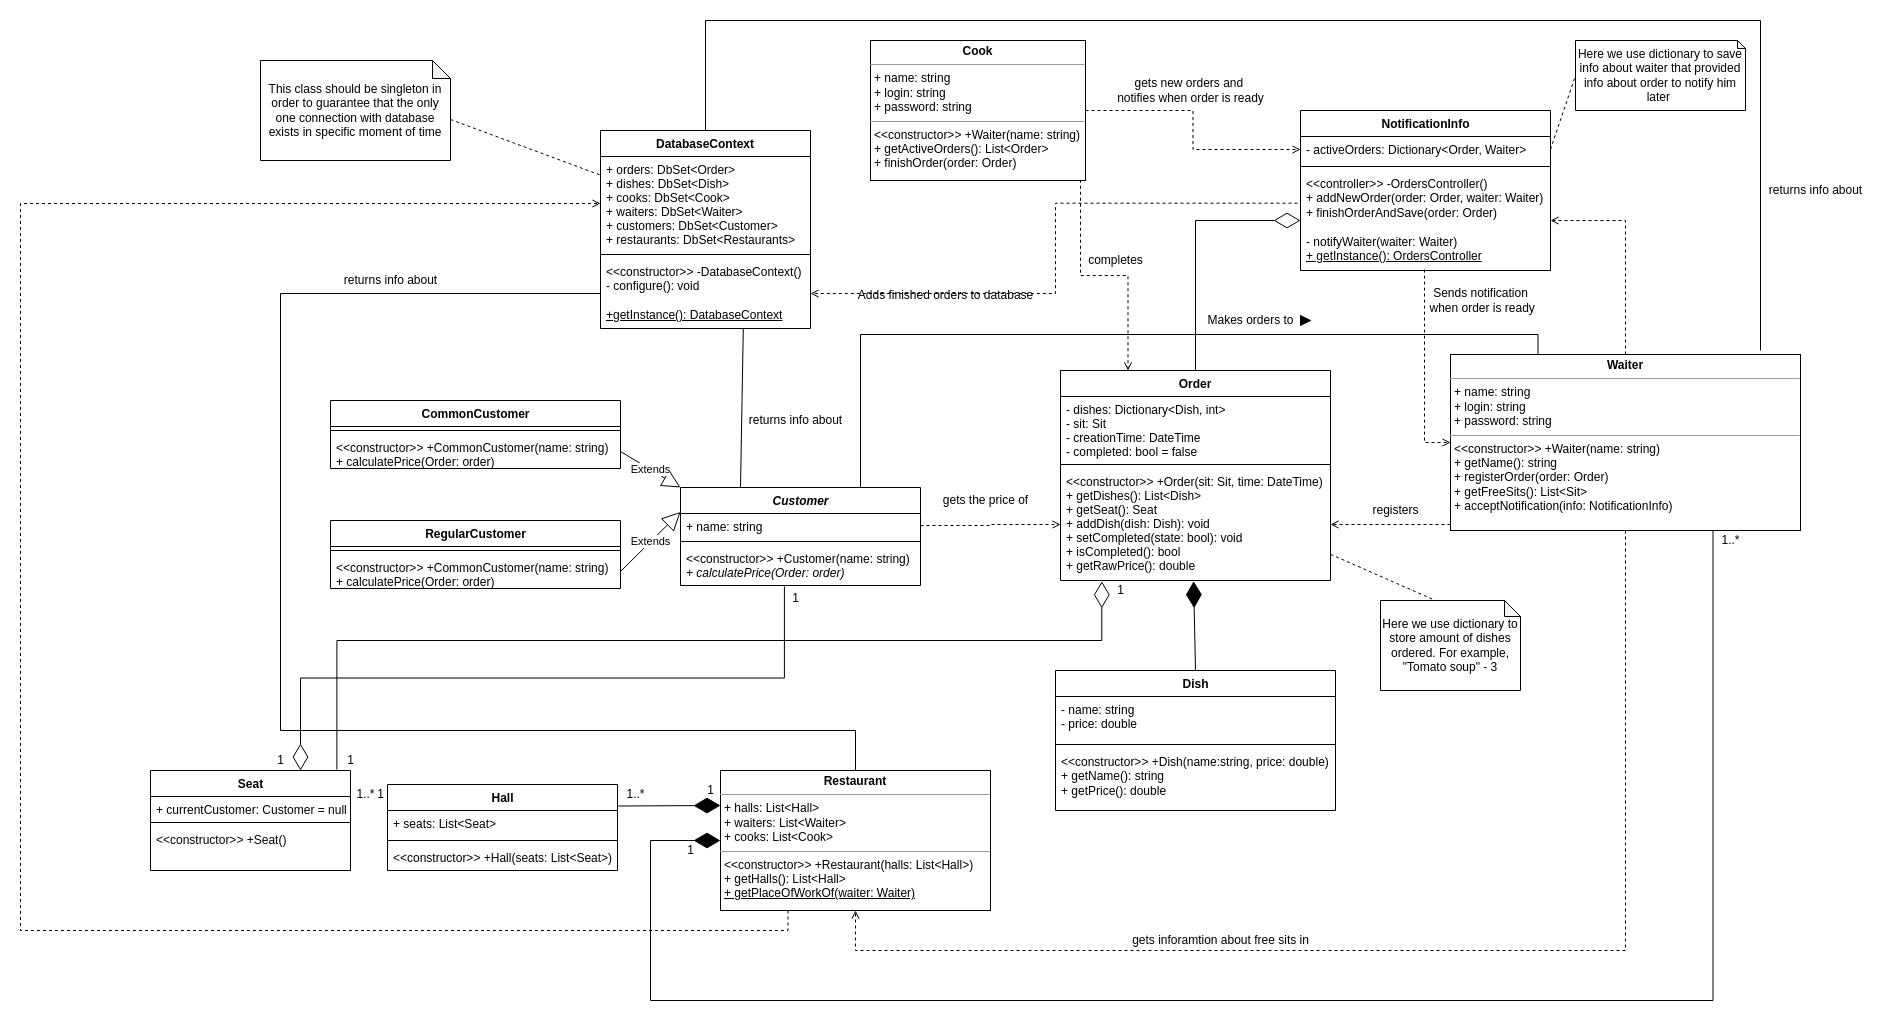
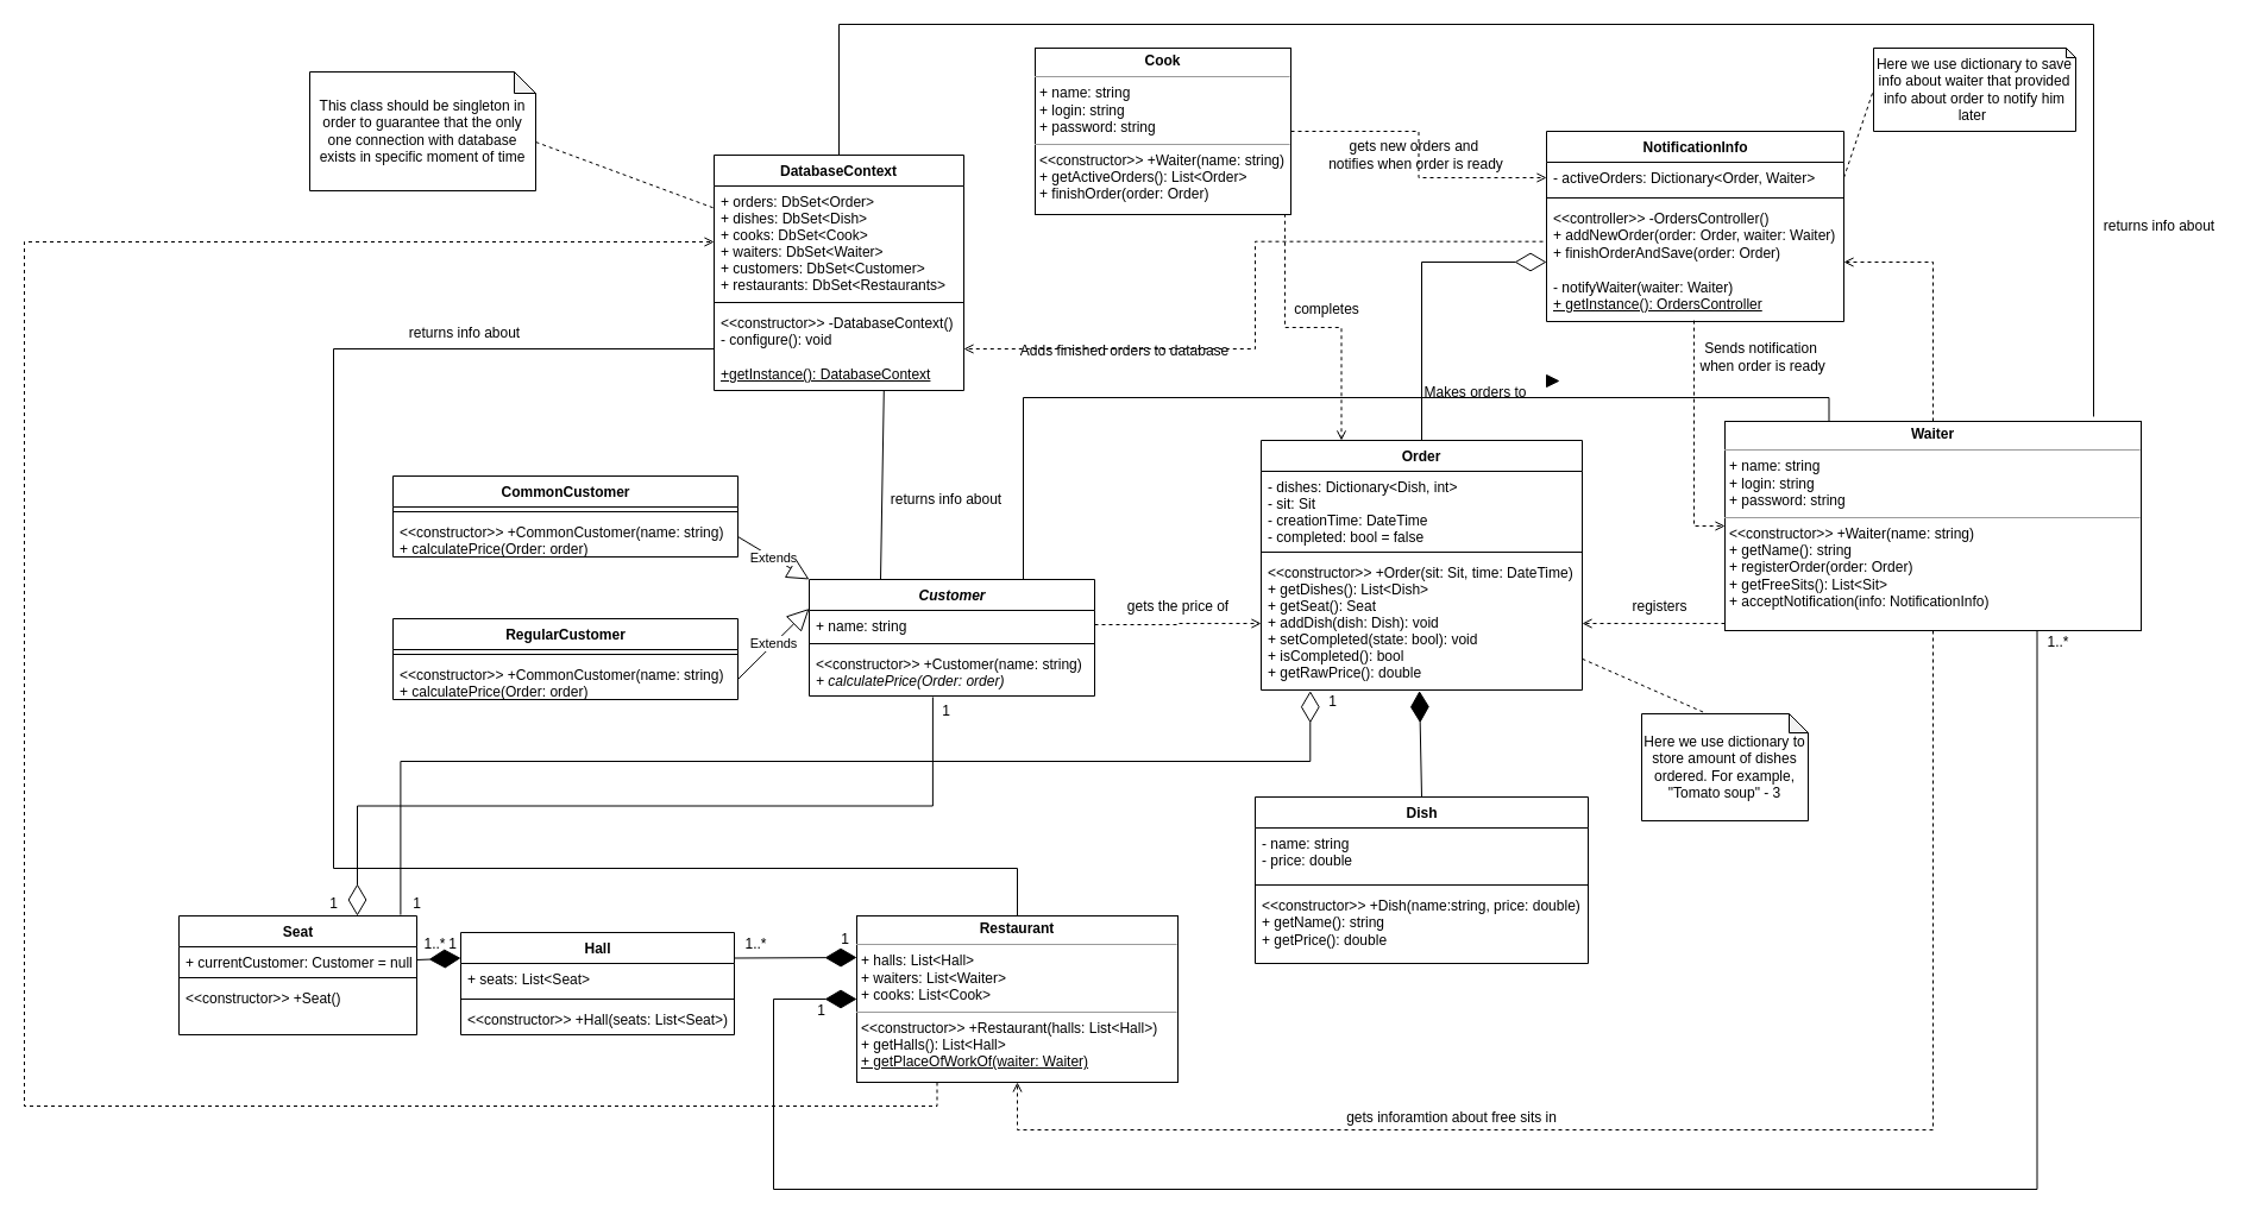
- <mxCell id="56" value="gets new orders and&amp;nbsp;&lt;br&gt;notifies when order is ready" style="text;html=1;align=center;verticalAlign=middle;resizable=0;points=[];autosize=1;strokeColor=none;fillColor=none;" parent="1" vertex="1"><mxGeometry x="1110" y="75" width="160" height="30" as="geometry" /></mxCell>
+ <mxCell id="56" value="gets new orders and&amp;nbsp;&lt;br&gt;notifies when order is ready" style="text;html=1;align=center;verticalAlign=middle;resizable=0;points=[];autosize=1;strokeColor=none;fillColor=none;" parent="1" vertex="1"><mxGeometry x="1110" y="115" width="160" height="30" as="geometry" /></mxCell>
- <mxCell id="81" value="Makes orders to" style="text;html=1;align=center;verticalAlign=middle;resizable=0;points=[];autosize=1;strokeColor=none;fillColor=none;" parent="1" vertex="1"><mxGeometry x="1200" y="310" width="100" height="20" as="geometry" /></mxCell>
+ <mxCell id="81" value="Makes orders to" style="text;html=1;align=center;verticalAlign=middle;resizable=0;points=[];autosize=1;strokeColor=none;fillColor=none;" parent="1" vertex="1"><mxGeometry x="1190" y="320" width="100" height="20" as="geometry" /></mxCell>
- <mxCell id="40" value="gets the price of" style="text;html=1;align=center;verticalAlign=middle;resizable=0;points=[];autosize=1;strokeColor=none;fillColor=none;" parent="1" vertex="1"><mxGeometry x="935" y="490" width="100" height="20" as="geometry" /></mxCell>
+ <mxCell id="40" value="gets the price of" style="text;html=1;align=center;verticalAlign=middle;resizable=0;points=[];autosize=1;strokeColor=none;fillColor=none;" parent="1" vertex="1"><mxGeometry x="940" y="500" width="100" height="20" as="geometry" /></mxCell>
+ <mxCell id="68" value="" style="endArrow=diamondThin;endFill=1;endSize=24;html=1;rounded=0;entryX=0;entryY=0.25;entryDx=0;entryDy=0;exitX=1;exitY=0.5;exitDx=0;exitDy=0;" parent="1" source="64" target="59" edge="1"><mxGeometry width="160" relative="1" as="geometry"><mxPoint x="200" y="980" as="sourcePoint" /><mxPoint x="360" y="980" as="targetPoint" /></mxGeometry></mxCell>
